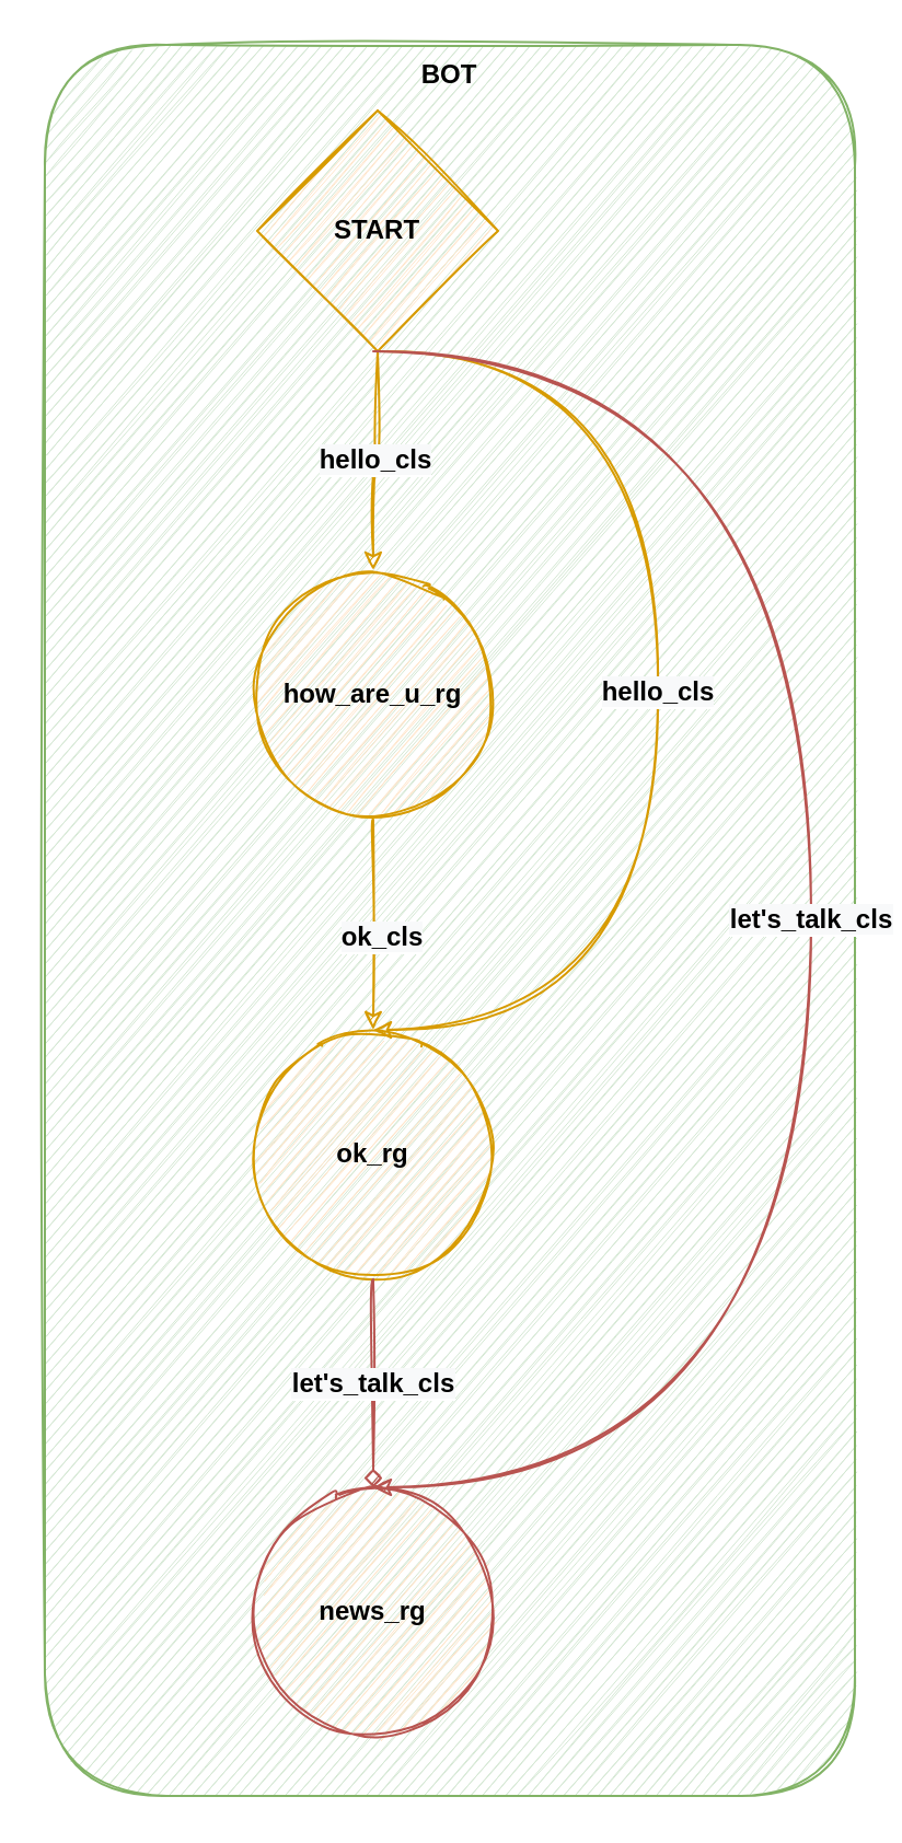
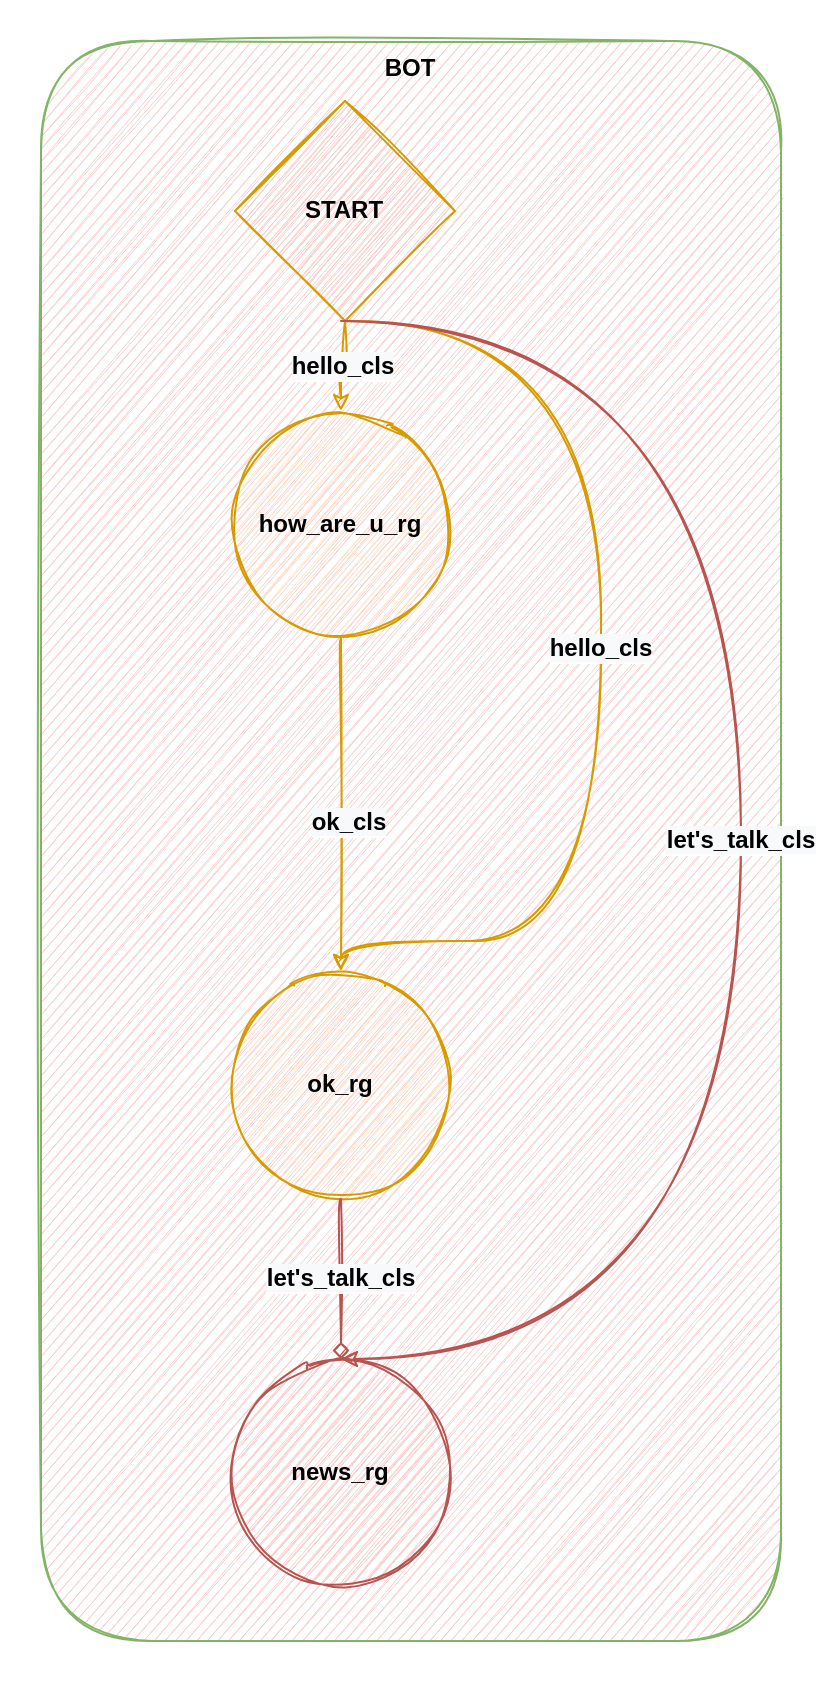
- <mxCell id="10" value="&lt;b&gt;START&lt;/b&gt;" style="rhombus;whiteSpace=wrap;html=1;sketch=1;fillColor=#ffe6cc;strokeColor=#d79b00;" parent="1" vertex="1"><mxGeometry x="117" y="50" width="110" height="110" as="geometry" /></mxCell>
+ <mxCell id="10" value="&lt;b&gt;START&lt;/b&gt;" style="rhombus;whiteSpace=wrap;html=1;sketch=1;fillColor=#f8cecc;strokeColor=#d79b00;" parent="1" vertex="1"><mxGeometry x="117" y="50" width="110" height="110" as="geometry" /></mxCell>
- <mxCell id="6" value="&lt;b&gt;how_are_u_rg&lt;/b&gt;" style="ellipse;whiteSpace=wrap;html=1;aspect=fixed;fillColor=#ffe6cc;strokeColor=#d79b00;sketch=1;" parent="1" vertex="1"><mxGeometry x="113" y="260" width="114" height="114" as="geometry" /></mxCell>
+ <mxCell id="6" value="&lt;b&gt;how_are_u_rg&lt;/b&gt;" style="ellipse;whiteSpace=wrap;html=1;aspect=fixed;fillColor=#ffe6cc;strokeColor=#d79b00;sketch=1;" parent="1" vertex="1"><mxGeometry x="113" y="205" width="114" height="114" as="geometry" /></mxCell>
- <mxCell id="2" value="&lt;b&gt;BOT&lt;/b&gt;" style="rounded=1;whiteSpace=wrap;html=1;sketch=1;fontStyle=0;fillColor=#d5e8d4;strokeColor=#82b366;verticalAlign=top;" parent="1" vertex="1"><mxGeometry x="20" y="20" width="370" height="800" as="geometry" /></mxCell>
+ <mxCell id="2" value="&lt;b&gt;BOT&lt;/b&gt;" style="rounded=1;whiteSpace=wrap;html=1;sketch=1;fontStyle=0;fillColor=#f8cecc;strokeColor=#82b366;verticalAlign=top;" parent="1" vertex="1"><mxGeometry x="20" y="20" width="370" height="800" as="geometry" /></mxCell>
- <mxCell id="7" value="&lt;b&gt;ok_rg&lt;/b&gt;" style="ellipse;whiteSpace=wrap;html=1;aspect=fixed;fillColor=#ffe6cc;strokeColor=#d79b00;sketch=1;" parent="1" vertex="1"><mxGeometry x="113" y="470" width="114" height="114" as="geometry" /></mxCell>
+ <mxCell id="7" value="&lt;b&gt;ok_rg&lt;/b&gt;" style="ellipse;whiteSpace=wrap;html=1;aspect=fixed;fillColor=#ffe6cc;strokeColor=#d79b00;sketch=1;" parent="1" vertex="1"><mxGeometry x="113" y="485" width="114" height="114" as="geometry" /></mxCell>
- <mxCell id="9" value="&lt;b&gt;news_rg&lt;/b&gt;" style="ellipse;whiteSpace=wrap;html=1;aspect=fixed;fillColor=#ffe6cc;strokeColor=#b85450;sketch=1;" parent="1" vertex="1"><mxGeometry x="113" y="679" width="114" height="114" as="geometry" /></mxCell>
+ <mxCell id="9" value="&lt;b&gt;news_rg&lt;/b&gt;" style="ellipse;whiteSpace=wrap;html=1;aspect=fixed;fillColor=#f8cecc;strokeColor=#b85450;sketch=1;" parent="1" vertex="1"><mxGeometry x="113" y="679" width="114" height="114" as="geometry" /></mxCell>
